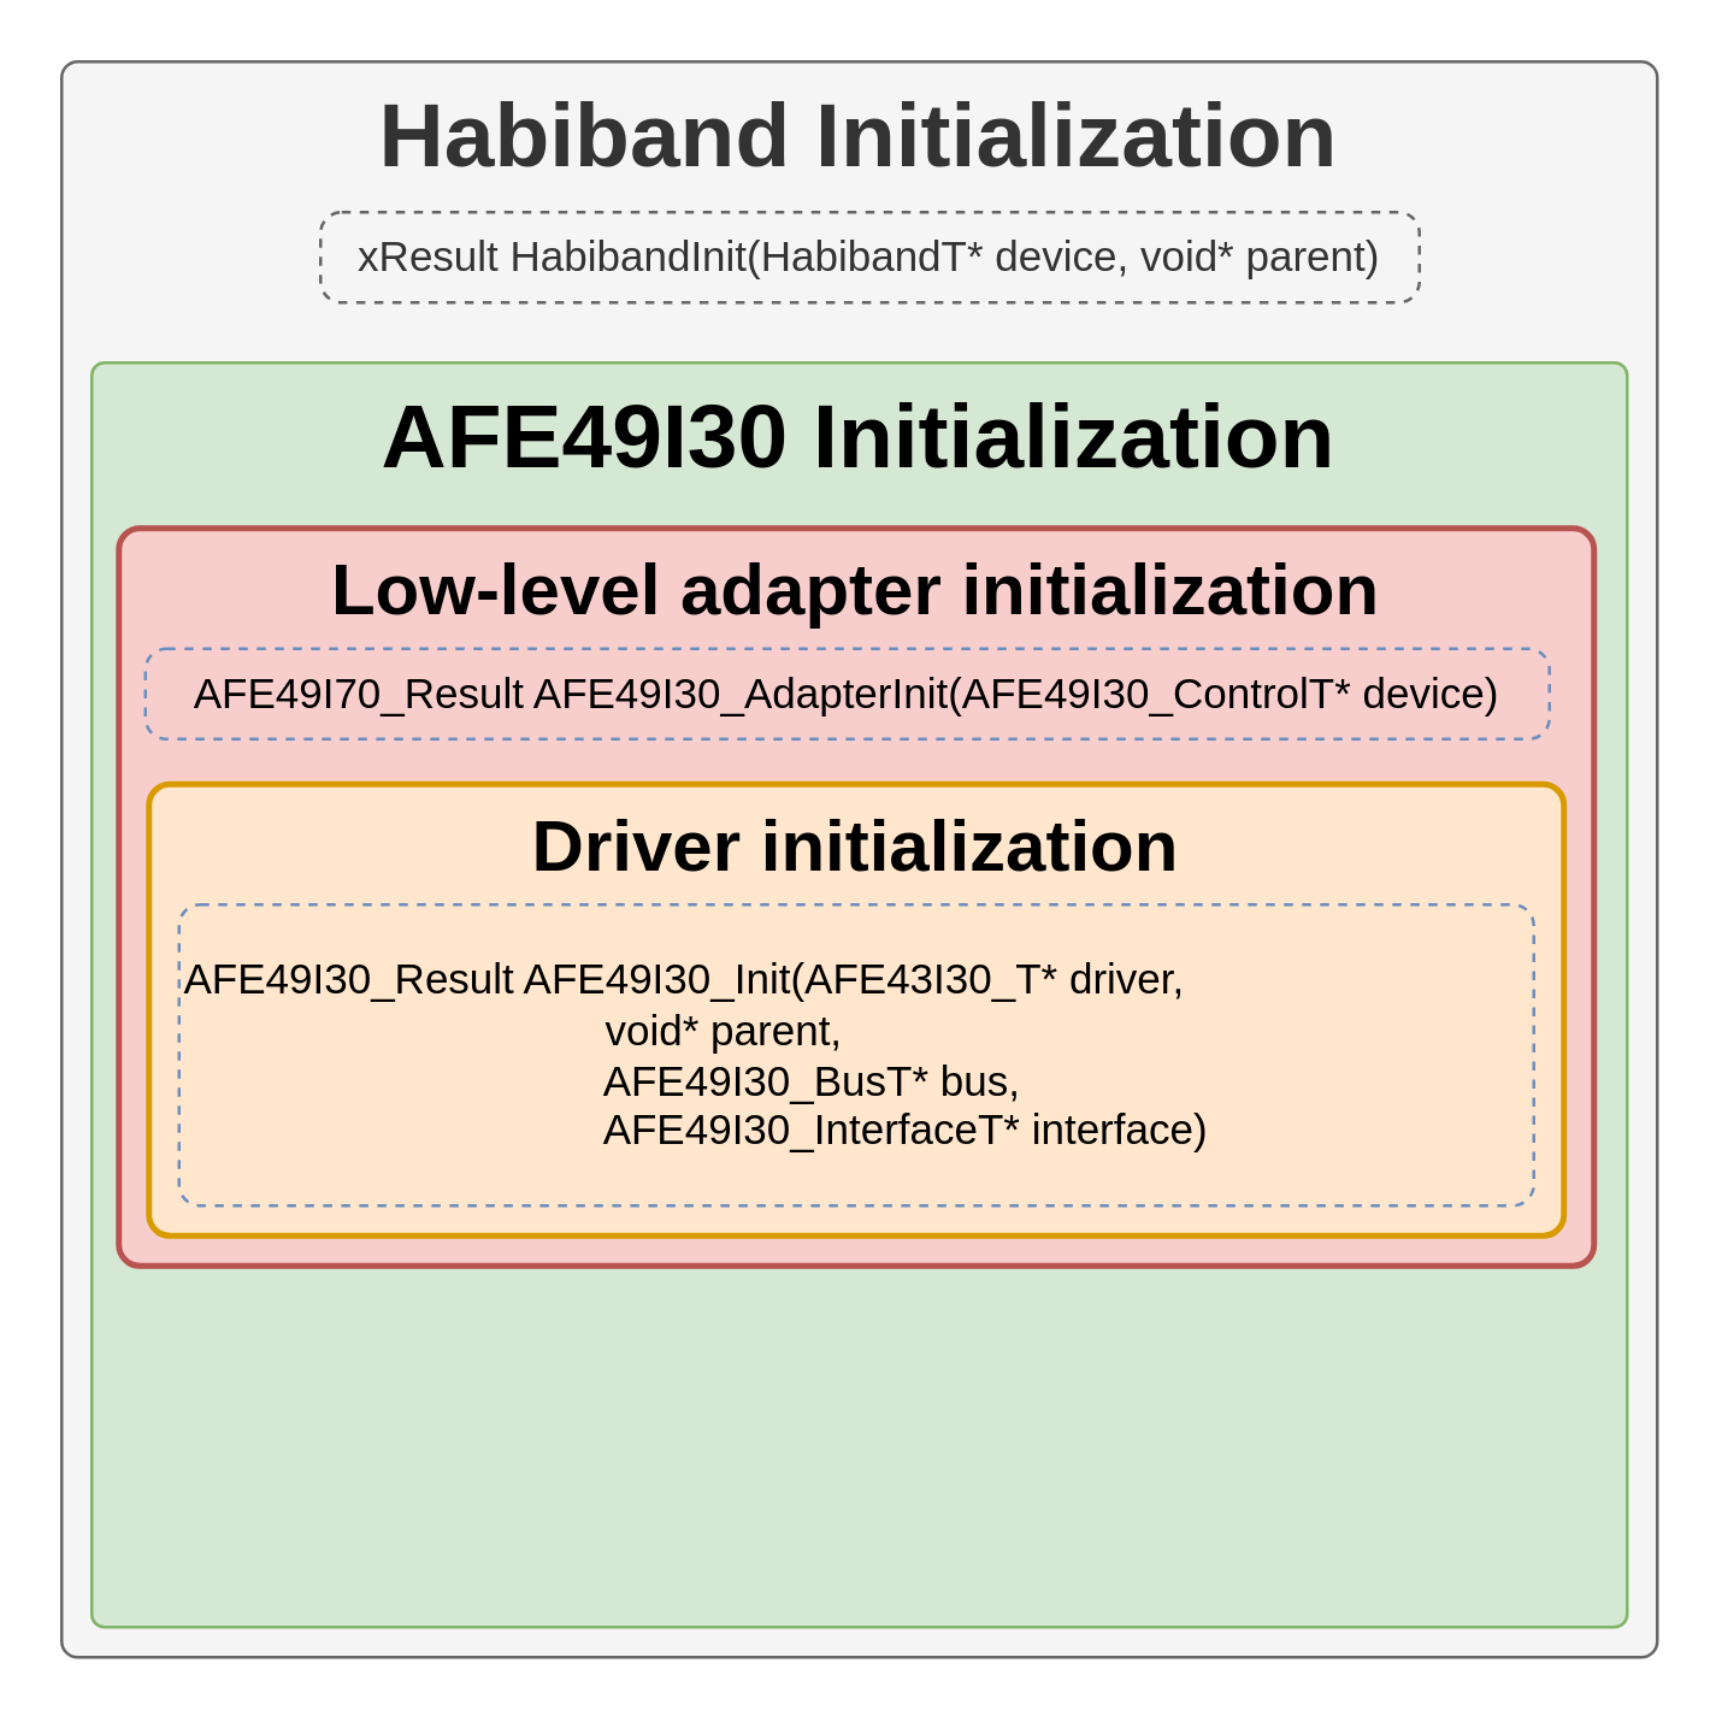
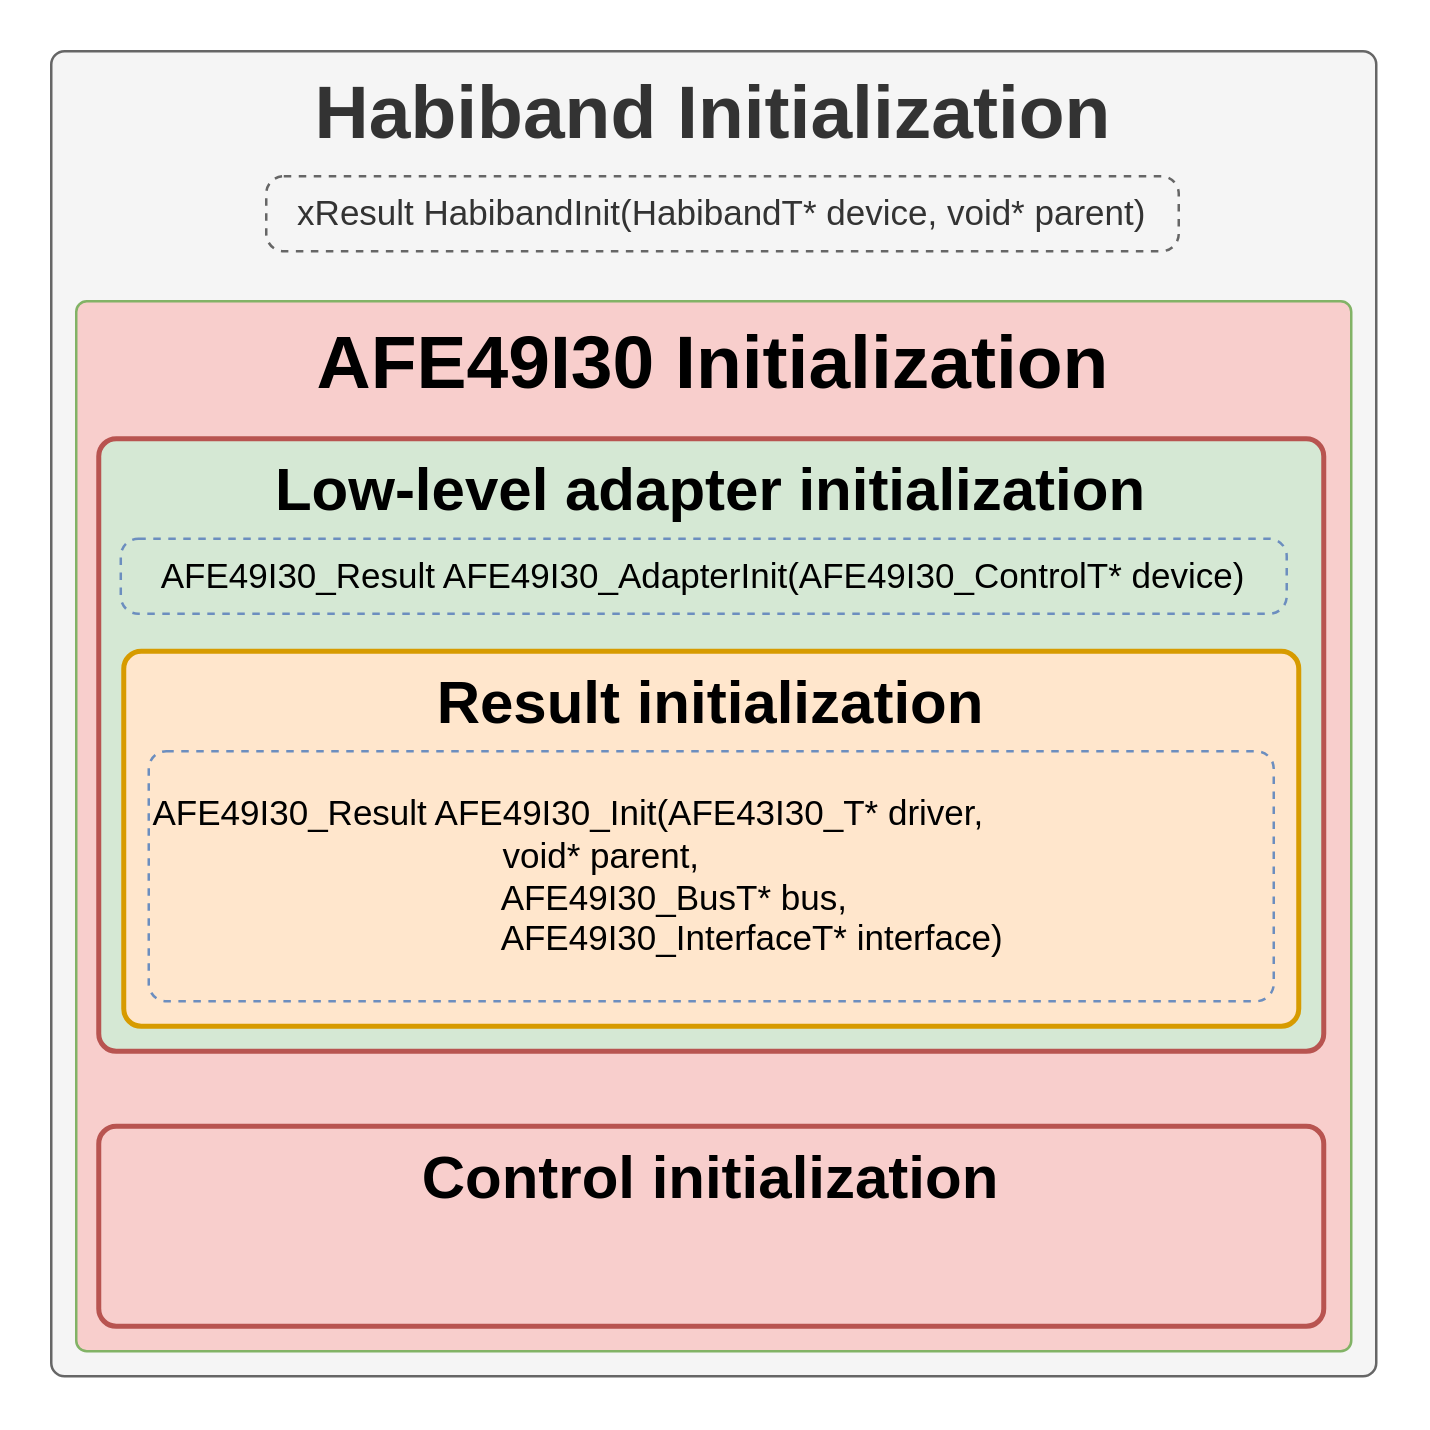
- <mxCell id="7" value="AFE49I30 Initialization" style="rounded=1;whiteSpace=wrap;arcSize=1;verticalAlign=top;fontSize=30;fontStyle=1;fillColor=#d5e8d4;strokeColor=#82b366;" parent="1" vertex="1"><mxGeometry x="30" y="120" width="510" height="420" as="geometry" /></mxCell>
+ <mxCell id="7" value="AFE49I30 Initialization" style="rounded=1;whiteSpace=wrap;arcSize=1;verticalAlign=top;fontSize=30;fontStyle=1;fillColor=#f8cecc;strokeColor=#82b366;" parent="1" vertex="1"><mxGeometry x="30" y="120" width="510" height="420" as="geometry" /></mxCell>
- <mxCell id="8" value="Low-level adapter initialization&#10;&#10;" style="rounded=1;whiteSpace=wrap;absoluteArcSize=1;arcSize=14;strokeWidth=2;fontSize=24;fillColor=#f8cecc;strokeColor=#b85450;verticalAlign=top;fontStyle=1;" parent="1" vertex="1"><mxGeometry x="39" y="175" width="490" height="245" as="geometry" /></mxCell>
+ <mxCell id="8" value="Low-level adapter initialization&#10;&#10;" style="rounded=1;whiteSpace=wrap;absoluteArcSize=1;arcSize=14;strokeWidth=2;fontSize=24;fillColor=#d5e8d4;strokeColor=#b85450;verticalAlign=top;fontStyle=1;" parent="1" vertex="1"><mxGeometry x="39" y="175" width="490" height="245" as="geometry" /></mxCell>
- <mxCell id="10" value="AFE49I70_Result AFE49I30_AdapterInit(AFE49I30_ControlT* device)" style="rounded=1;whiteSpace=wrap;absoluteArcSize=1;arcSize=14;strokeWidth=1;fontSize=14;strokeColor=#6c8ebf;verticalAlign=middle;fontStyle=0;dashed=1;fillColor=none;" parent="1" vertex="1"><mxGeometry x="47.81" y="215" width="466.38" height="30" as="geometry" /></mxCell>
+ <mxCell id="10" value="AFE49I30_Result AFE49I30_AdapterInit(AFE49I30_ControlT* device)" style="rounded=1;whiteSpace=wrap;absoluteArcSize=1;arcSize=14;strokeWidth=1;fontSize=14;strokeColor=#6c8ebf;verticalAlign=middle;fontStyle=0;dashed=1;fillColor=none;" parent="1" vertex="1"><mxGeometry x="47.81" y="215" width="466.38" height="30" as="geometry" /></mxCell>
- <mxCell id="11" value="Driver initialization" style="rounded=1;whiteSpace=wrap;absoluteArcSize=1;arcSize=14;strokeWidth=2;fontSize=24;fillColor=#ffe6cc;strokeColor=#d79b00;verticalAlign=top;fontStyle=1" parent="1" vertex="1"><mxGeometry x="49" y="260" width="470" height="150" as="geometry" /></mxCell>
+ <mxCell id="11" value="Result initialization" style="rounded=1;whiteSpace=wrap;absoluteArcSize=1;arcSize=14;strokeWidth=2;fontSize=24;fillColor=#ffe6cc;strokeColor=#d79b00;verticalAlign=top;fontStyle=1" parent="1" vertex="1"><mxGeometry x="49" y="260" width="470" height="150" as="geometry" /></mxCell>
+ <mxCell id="9" value="Control initialization" style="rounded=1;whiteSpace=wrap;absoluteArcSize=1;arcSize=14;strokeWidth=2;fontSize=24;verticalAlign=top;fontStyle=1;fillColor=#f8cecc;strokeColor=#b85450;" parent="1" vertex="1"><mxGeometry x="39" y="450" width="490" height="80" as="geometry" /></mxCell>
